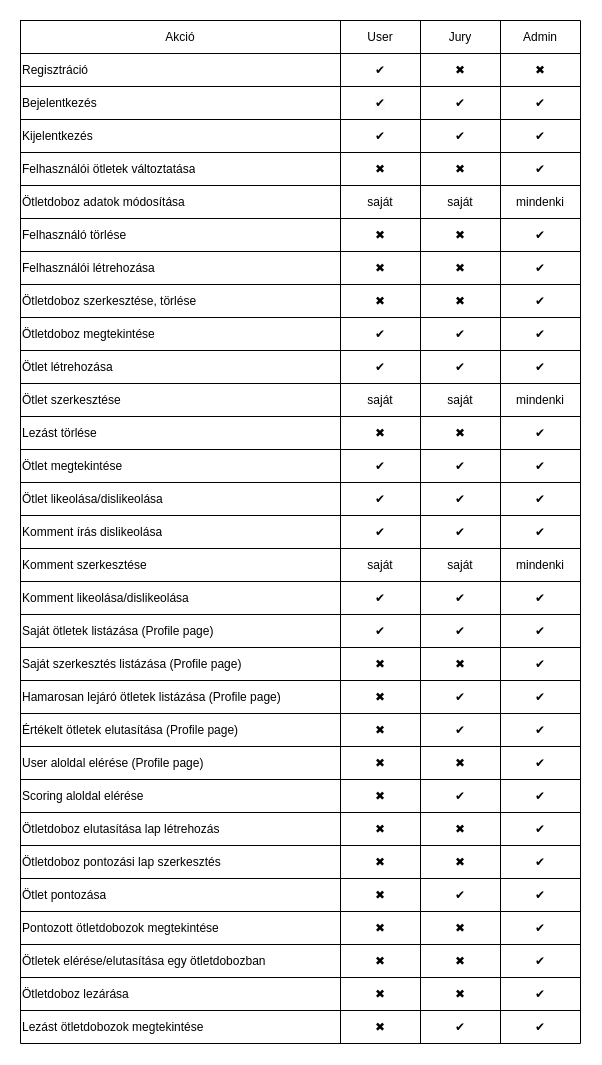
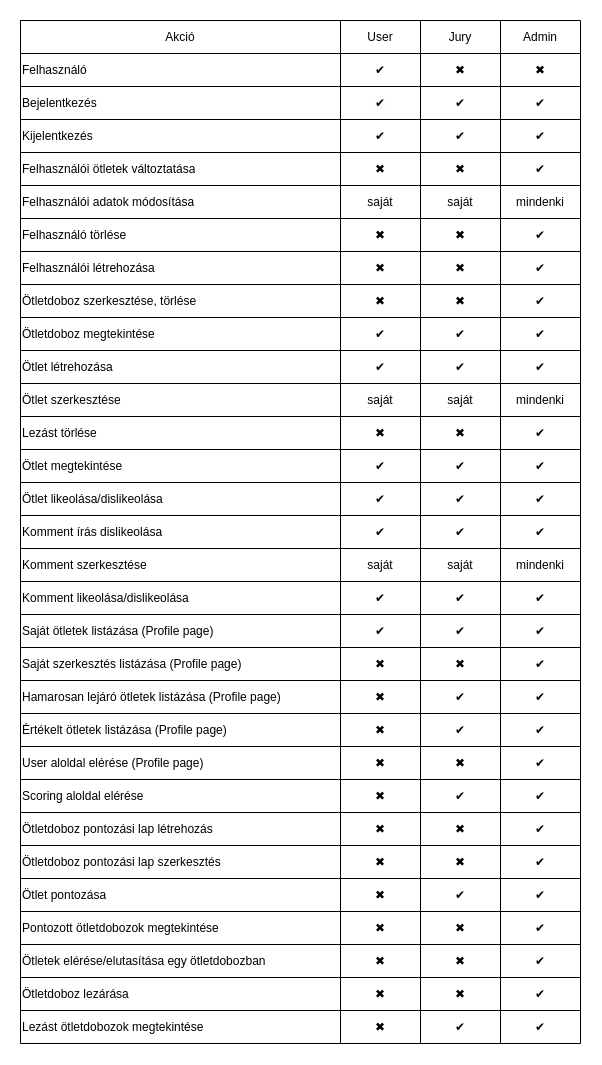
- <mxCell id="9" value="Regisztráció" style="shape=partialRectangle;html=1;whiteSpace=wrap;connectable=0;strokeColor=inherit;overflow=hidden;fillColor=none;top=0;left=0;bottom=0;right=0;pointerEvents=1;align=left;" vertex="1" parent="8"><mxGeometry width="320" height="33" as="geometry"><mxRectangle width="320" height="33" as="alternateBounds" /></mxGeometry></mxCell>
+ <mxCell id="9" value="Felhasználó" style="shape=partialRectangle;html=1;whiteSpace=wrap;connectable=0;strokeColor=inherit;overflow=hidden;fillColor=none;top=0;left=0;bottom=0;right=0;pointerEvents=1;align=left;" vertex="1" parent="8"><mxGeometry width="320" height="33" as="geometry"><mxRectangle width="320" height="33" as="alternateBounds" /></mxGeometry></mxCell>
- <mxCell id="29" value="Ötletdoboz adatok módosítása" style="shape=partialRectangle;html=1;whiteSpace=wrap;connectable=0;strokeColor=inherit;overflow=hidden;fillColor=none;top=0;left=0;bottom=0;right=0;pointerEvents=1;align=left;" vertex="1" parent="28"><mxGeometry width="320" height="33" as="geometry"><mxRectangle width="320" height="33" as="alternateBounds" /></mxGeometry></mxCell>
+ <mxCell id="29" value="Felhasználói adatok módosítása" style="shape=partialRectangle;html=1;whiteSpace=wrap;connectable=0;strokeColor=inherit;overflow=hidden;fillColor=none;top=0;left=0;bottom=0;right=0;pointerEvents=1;align=left;" vertex="1" parent="28"><mxGeometry width="320" height="33" as="geometry"><mxRectangle width="320" height="33" as="alternateBounds" /></mxGeometry></mxCell>
- <mxCell id="109" value="Értékelt ötletek elutasítása (Profile page)" style="shape=partialRectangle;html=1;whiteSpace=wrap;connectable=0;strokeColor=inherit;overflow=hidden;fillColor=none;top=0;left=0;bottom=0;right=0;pointerEvents=1;align=left;" vertex="1" parent="108"><mxGeometry width="320" height="33" as="geometry"><mxRectangle width="320" height="33" as="alternateBounds" /></mxGeometry></mxCell>
+ <mxCell id="109" value="Értékelt ötletek listázása (Profile page)" style="shape=partialRectangle;html=1;whiteSpace=wrap;connectable=0;strokeColor=inherit;overflow=hidden;fillColor=none;top=0;left=0;bottom=0;right=0;pointerEvents=1;align=left;" vertex="1" parent="108"><mxGeometry width="320" height="33" as="geometry"><mxRectangle width="320" height="33" as="alternateBounds" /></mxGeometry></mxCell>
- <mxCell id="124" value="Ötletdoboz elutasítása lap létrehozás" style="shape=partialRectangle;html=1;whiteSpace=wrap;connectable=0;strokeColor=inherit;overflow=hidden;fillColor=none;top=0;left=0;bottom=0;right=0;pointerEvents=1;align=left;" vertex="1" parent="123"><mxGeometry width="320" height="33" as="geometry"><mxRectangle width="320" height="33" as="alternateBounds" /></mxGeometry></mxCell>
+ <mxCell id="124" value="Ötletdoboz pontozási lap létrehozás" style="shape=partialRectangle;html=1;whiteSpace=wrap;connectable=0;strokeColor=inherit;overflow=hidden;fillColor=none;top=0;left=0;bottom=0;right=0;pointerEvents=1;align=left;" vertex="1" parent="123"><mxGeometry width="320" height="33" as="geometry"><mxRectangle width="320" height="33" as="alternateBounds" /></mxGeometry></mxCell>
